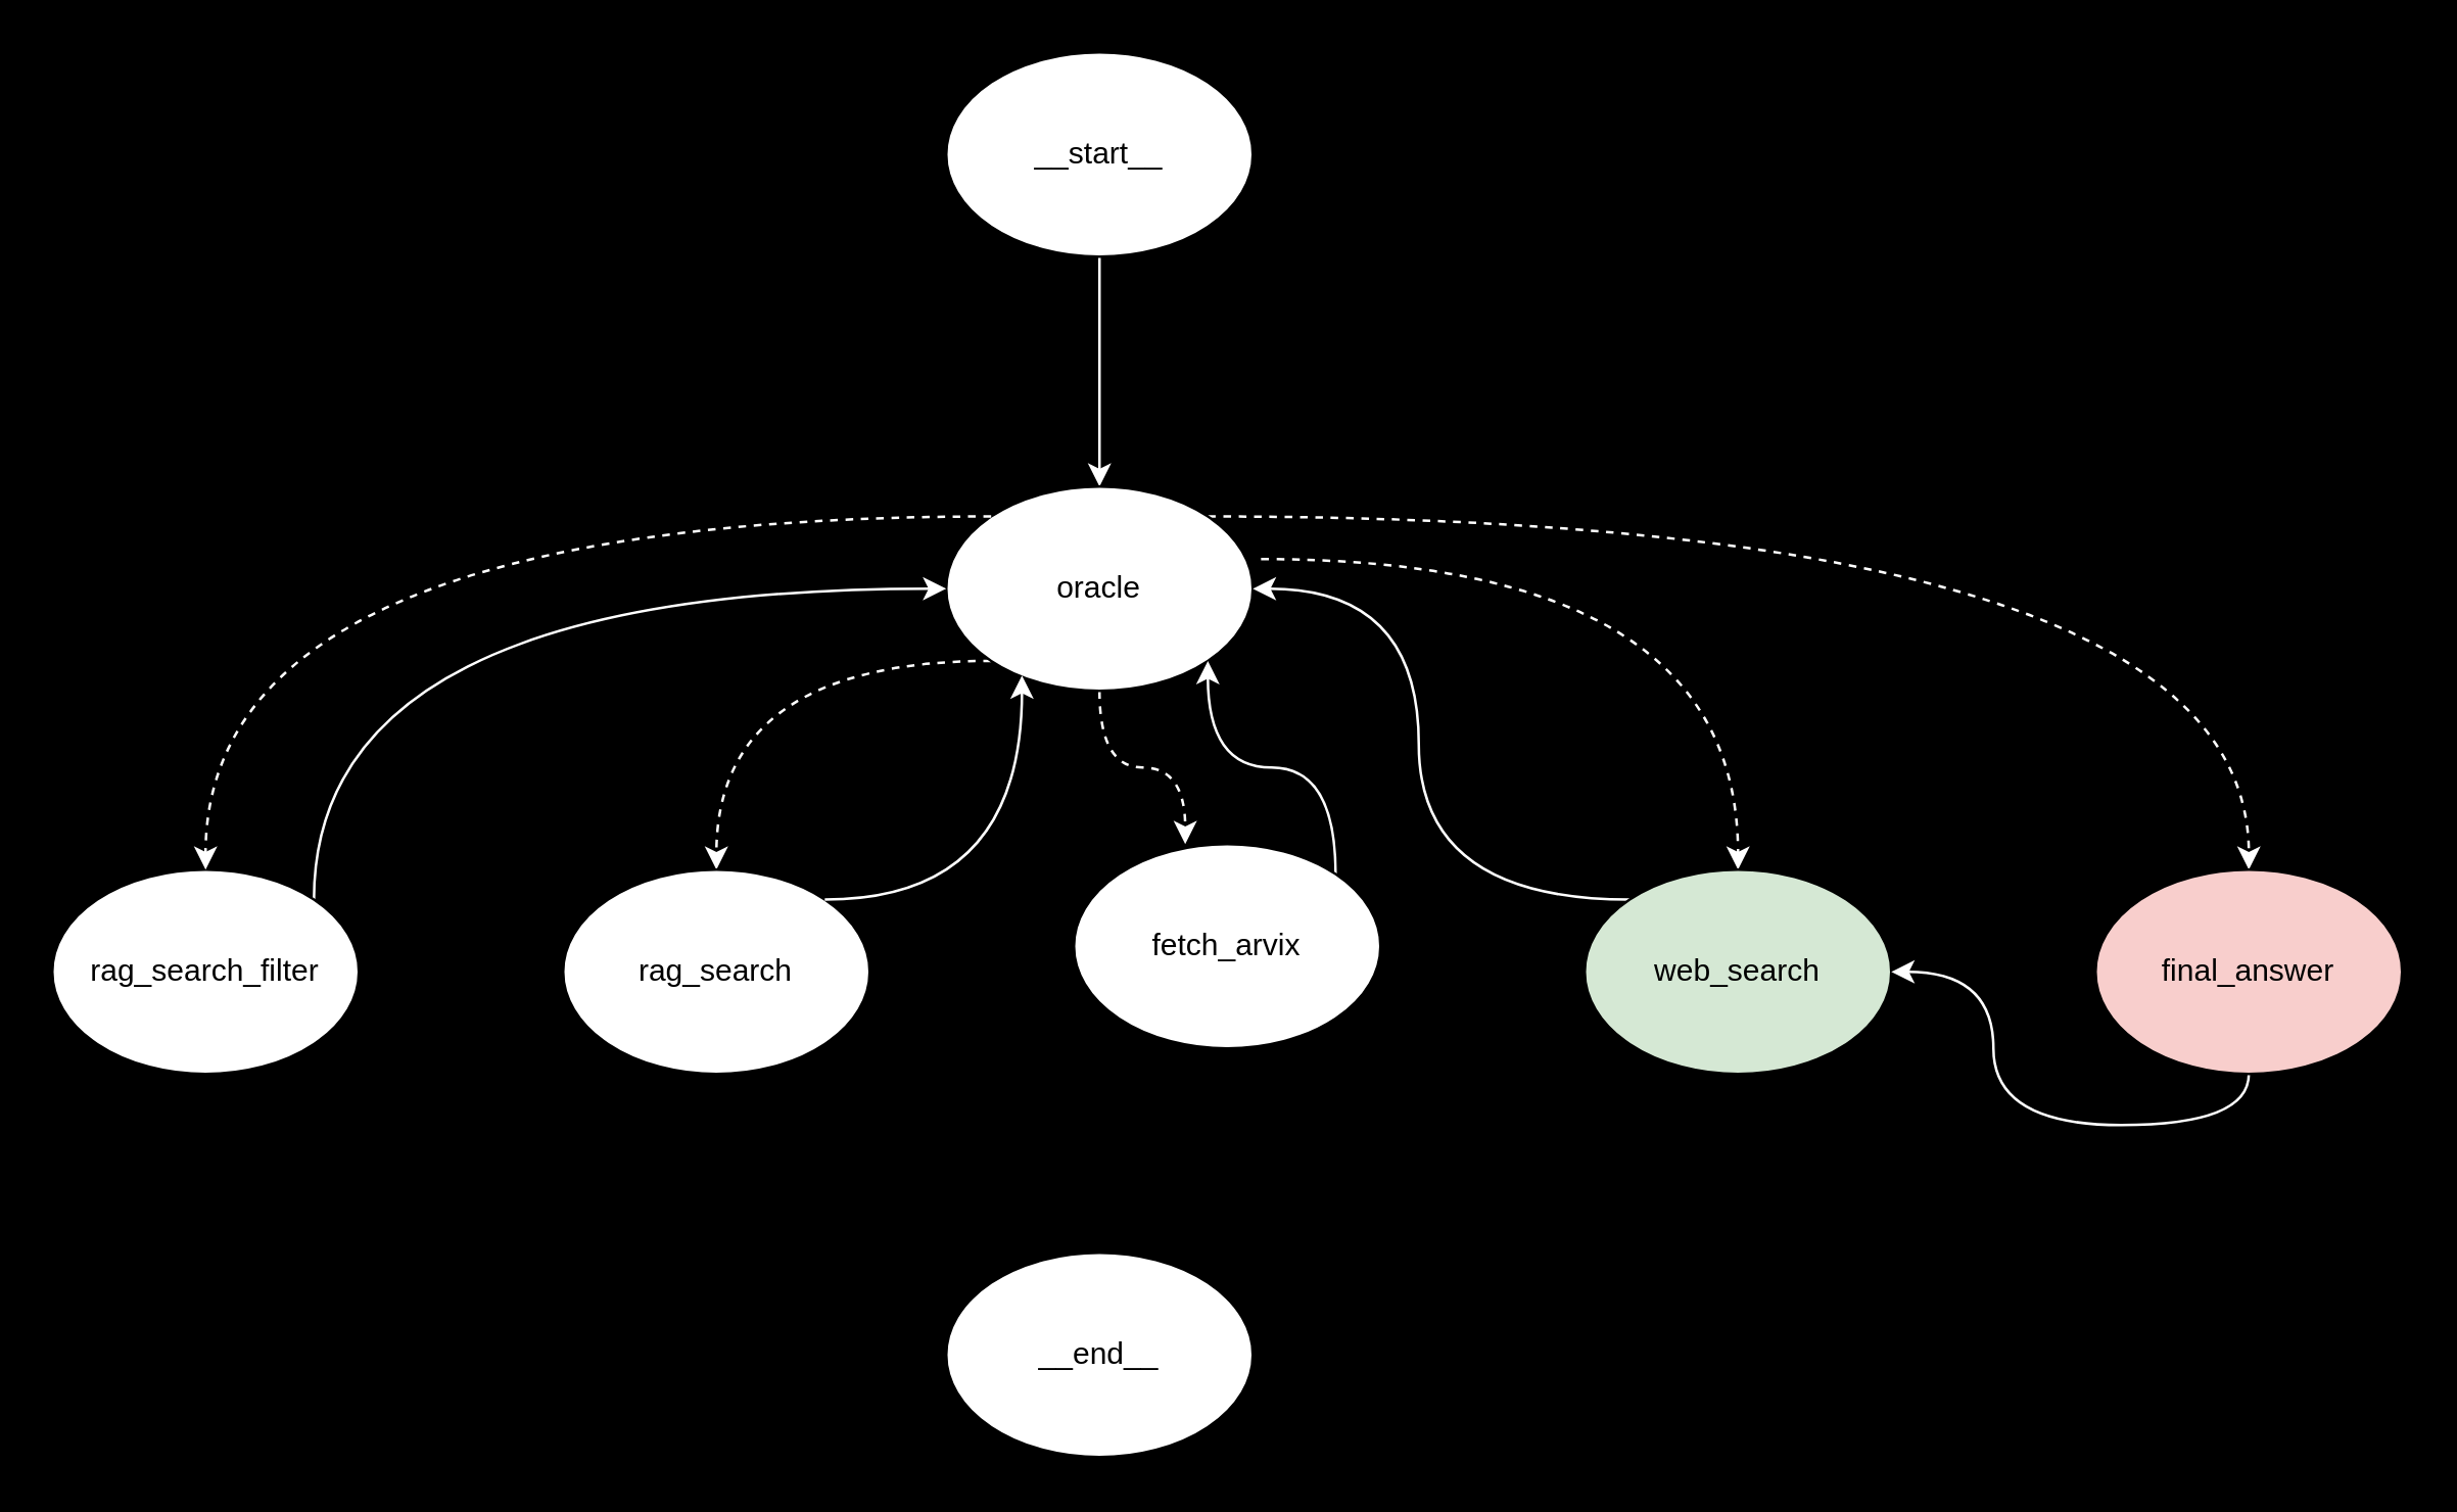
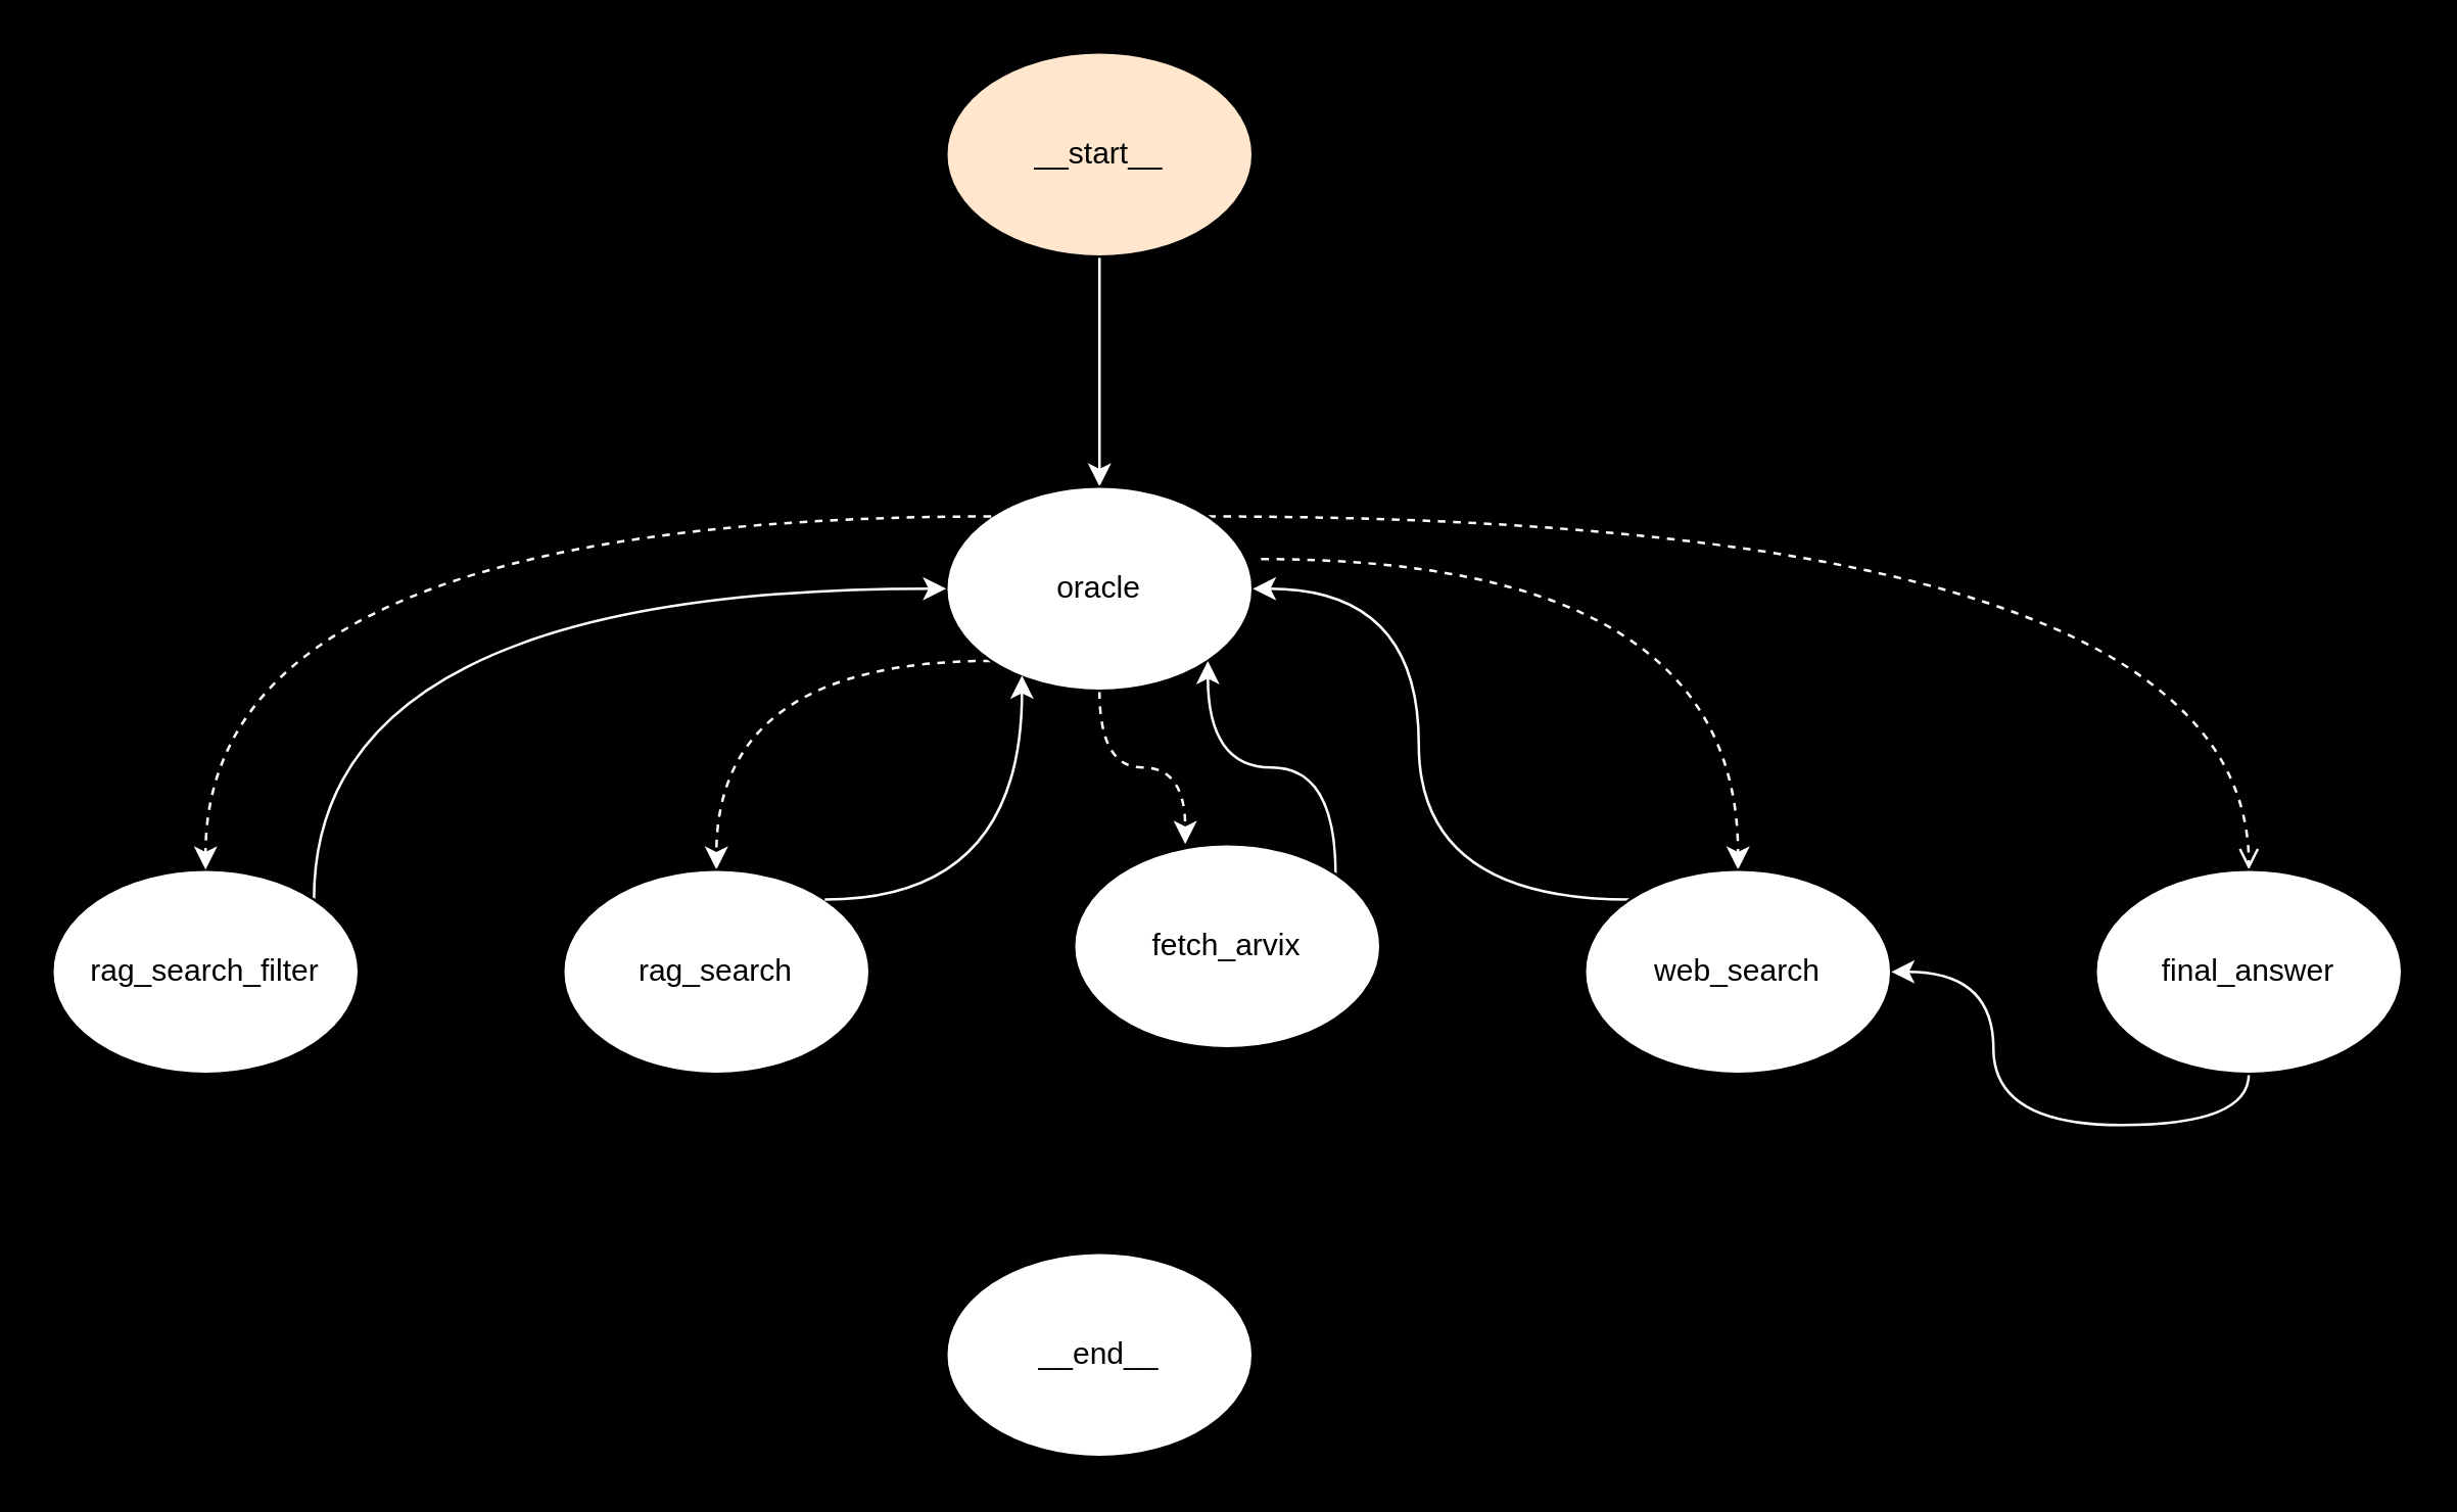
- <mxCell id="3" value="__start__" style="ellipse;whiteSpace=wrap;html=1;" vertex="1" parent="1"><mxGeometry x="370" y="20" width="120" height="80" as="geometry" /></mxCell>
+ <mxCell id="3" value="__start__" style="ellipse;whiteSpace=wrap;html=1;fillColor=#ffe6cc;" vertex="1" parent="1"><mxGeometry x="370" y="20" width="120" height="80" as="geometry" /></mxCell>
- <mxCell id="7" style="edgeStyle=orthogonalEdgeStyle;rounded=0;orthogonalLoop=1;jettySize=auto;html=1;exitX=1;exitY=0;exitDx=0;exitDy=0;entryX=0.5;entryY=0;entryDx=0;entryDy=0;curved=1;dashed=1;strokeColor=#FFFFFF;" edge="1" parent="1" source="8" target="17"><mxGeometry relative="1" as="geometry" /></mxCell>
+ <mxCell id="7" style="edgeStyle=orthogonalEdgeStyle;rounded=0;orthogonalLoop=1;jettySize=auto;html=1;exitX=1;exitY=0;exitDx=0;exitDy=0;entryX=0.5;entryY=0;entryDx=0;entryDy=0;curved=1;dashed=1;strokeColor=#FFFFFF;endArrow=open;" edge="1" parent="1" source="8" target="17"><mxGeometry relative="1" as="geometry" /></mxCell>
- <mxCell id="15" value="web_search" style="ellipse;whiteSpace=wrap;html=1;fillColor=#d5e8d4;" vertex="1" parent="1"><mxGeometry x="620" y="340" width="120" height="80" as="geometry" /></mxCell>
+ <mxCell id="15" value="web_search" style="ellipse;whiteSpace=wrap;html=1;" vertex="1" parent="1"><mxGeometry x="620" y="340" width="120" height="80" as="geometry" /></mxCell>
- <mxCell id="17" value="final_answer" style="ellipse;whiteSpace=wrap;html=1;fillColor=#f8cecc;" vertex="1" parent="1"><mxGeometry x="820" y="340" width="120" height="80" as="geometry" /></mxCell>
+ <mxCell id="17" value="final_answer" style="ellipse;whiteSpace=wrap;html=1;" vertex="1" parent="1"><mxGeometry x="820" y="340" width="120" height="80" as="geometry" /></mxCell>
